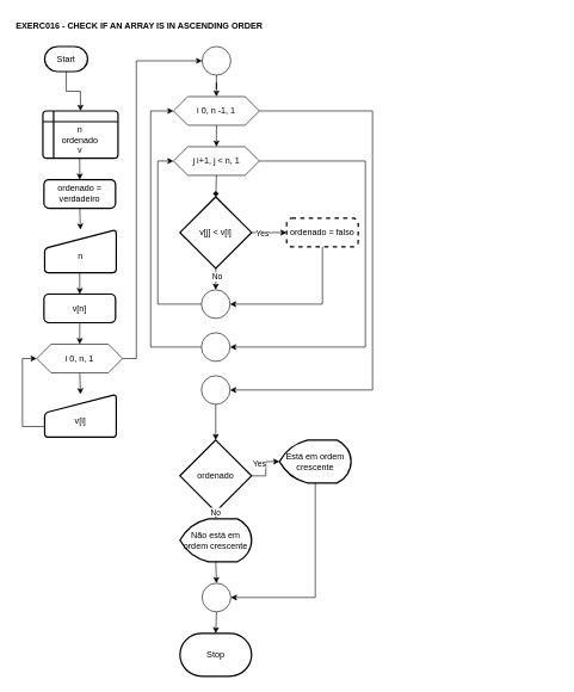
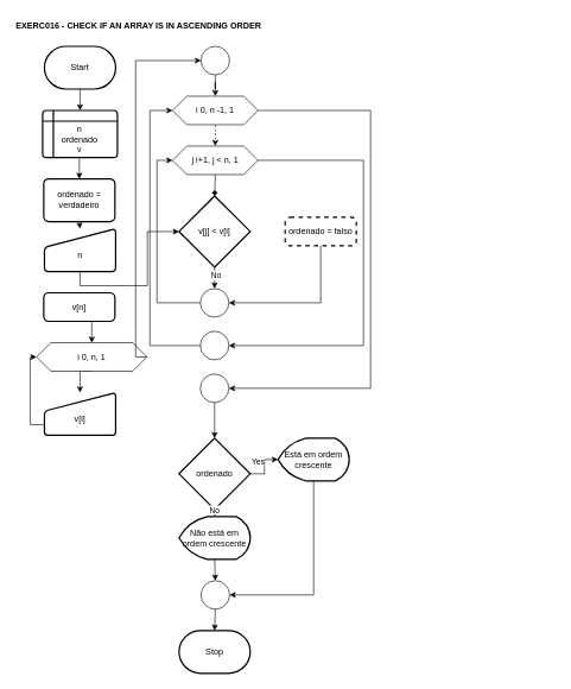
- <mxCell id="4" value="Start" style="strokeWidth=2;html=1;shape=mxgraph.flowchart.terminator;whiteSpace=wrap;" parent="1" vertex="1"><mxGeometry x="61.94" y="64" width="60" height="35" as="geometry" /></mxCell>
+ <mxCell id="4" value="Start" style="strokeWidth=2;html=1;shape=mxgraph.flowchart.terminator;whiteSpace=wrap;" parent="1" vertex="1"><mxGeometry x="61.94" y="64" width="100" height="60" as="geometry" /></mxCell>
- <mxCell id="19" style="edgeStyle=orthogonalEdgeStyle;rounded=0;orthogonalLoop=1;jettySize=auto;html=1;exitX=0.5;exitY=1;exitDx=0;exitDy=0;entryX=0.5;entryY=0;entryDx=0;entryDy=0;" edge="1" parent="1" source="20" target="21"><mxGeometry relative="1" as="geometry" /></mxCell>
+ <mxCell id="19" style="edgeStyle=orthogonalEdgeStyle;rounded=0;orthogonalLoop=1;jettySize=auto;html=1;exitX=0.5;exitY=1;exitDx=0;exitDy=0;entryX=0.5;entryY=0;entryDx=0;entryDy=0;dashed=1;" edge="1" parent="1" source="20" target="21"><mxGeometry relative="1" as="geometry" /></mxCell>
- <mxCell id="7" value="ordenado = verdadeiro" style="rounded=1;whiteSpace=wrap;html=1;absoluteArcSize=1;arcSize=14;strokeWidth=2;" parent="1" vertex="1"><mxGeometry x="60.94" y="250" width="100" height="40" as="geometry" /></mxCell>
+ <mxCell id="7" value="ordenado = verdadeiro" style="rounded=1;whiteSpace=wrap;html=1;absoluteArcSize=1;arcSize=14;strokeWidth=2;" parent="1" vertex="1"><mxGeometry x="60.94" y="250" width="100" height="60" as="geometry" /></mxCell>
- <mxCell id="22" style="edgeStyle=orthogonalEdgeStyle;rounded=0;orthogonalLoop=1;jettySize=auto;html=1;exitX=1;exitY=0.5;exitDx=0;exitDy=0;exitPerimeter=0;entryX=0;entryY=0.5;entryDx=0;entryDy=0;" edge="1" parent="1" source="26" target="27"><mxGeometry relative="1" as="geometry" /></mxCell>
- <mxCell id="23" value="Yes" style="edgeLabel;html=1;align=center;verticalAlign=middle;resizable=0;points=[];" vertex="1" connectable="0" parent="22"><mxGeometry x="-0.51" y="-2" relative="1" as="geometry"><mxPoint x="2" y="-2" as="offset" /></mxGeometry></mxCell>
- <mxCell id="10" value="" style="edgeStyle=orthogonalEdgeStyle;rounded=0;orthogonalLoop=1;jettySize=auto;html=1;exitX=0.5;exitY=1;exitDx=0;exitDy=0;entryX=0.5;entryY=0;entryDx=0;entryDy=0;" edge="1" parent="1" source="9" target="11"><mxGeometry relative="1" as="geometry"><mxPoint x="112" y="380" as="sourcePoint" /><mxPoint x="112" y="780" as="targetPoint" /></mxGeometry></mxCell>
+ <mxCell id="10" value="" style="edgeStyle=orthogonalEdgeStyle;rounded=0;orthogonalLoop=1;jettySize=auto;html=1;exitX=0.5;exitY=1;exitDx=0;exitDy=0;" edge="1" parent="1" source="9" target="26"><mxGeometry relative="1" as="geometry"><mxPoint x="112" y="380" as="sourcePoint" /><mxPoint x="112" y="780" as="targetPoint" /></mxGeometry></mxCell>
- <mxCell id="14" value="i 0, n, 1" style="shape=hexagon;perimeter=hexagonPerimeter2;whiteSpace=wrap;html=1;fixedSize=1;" vertex="1" parent="1"><mxGeometry x="50.94" y="480" width="120" height="40" as="geometry" /></mxCell>
+ <mxCell id="14" value="i 0, n, 1" style="shape=hexagon;perimeter=hexagonPerimeter2;whiteSpace=wrap;html=1;fixedSize=1;" vertex="1" parent="1"><mxGeometry x="50.94" y="480" width="155" height="40" as="geometry" /></mxCell>
